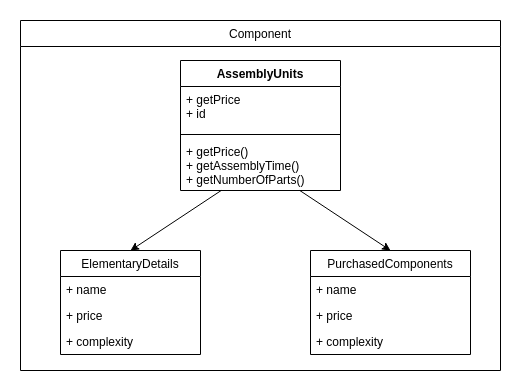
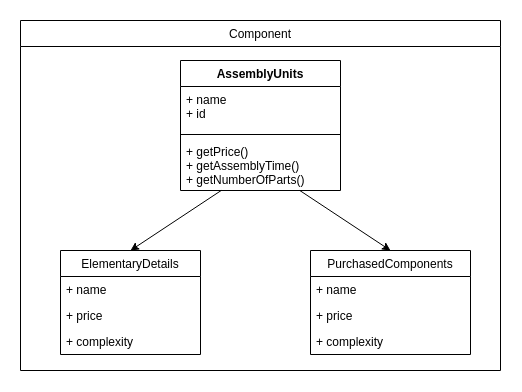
- <mxCell id="3" value="+ getPrice&#10;+ id" style="text;strokeColor=none;fillColor=none;align=left;verticalAlign=top;spacingLeft=4;spacingRight=4;overflow=hidden;rotatable=0;points=[[0,0.5],[1,0.5]];portConstraint=eastwest;" vertex="1" parent="2"><mxGeometry y="26" width="160" height="44" as="geometry" /></mxCell>
+ <mxCell id="3" value="+ name&#10;+ id" style="text;strokeColor=none;fillColor=none;align=left;verticalAlign=top;spacingLeft=4;spacingRight=4;overflow=hidden;rotatable=0;points=[[0,0.5],[1,0.5]];portConstraint=eastwest;" vertex="1" parent="2"><mxGeometry y="26" width="160" height="44" as="geometry" /></mxCell>
